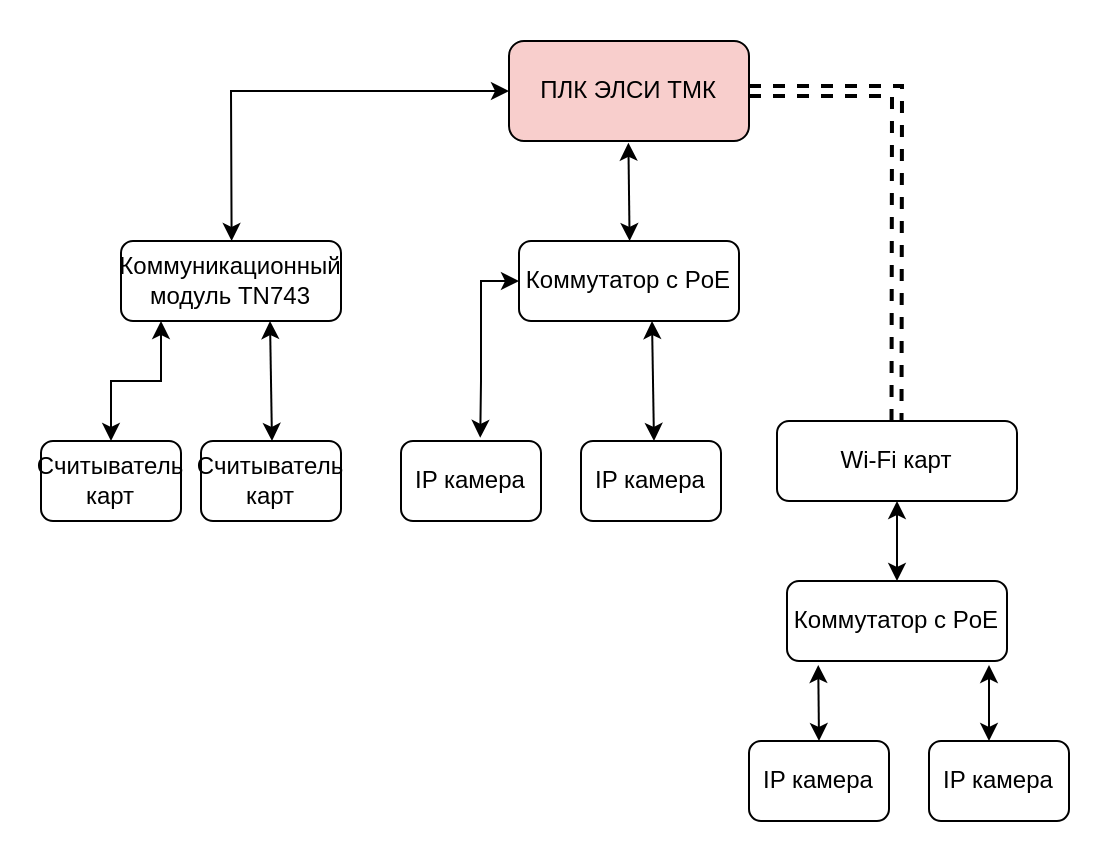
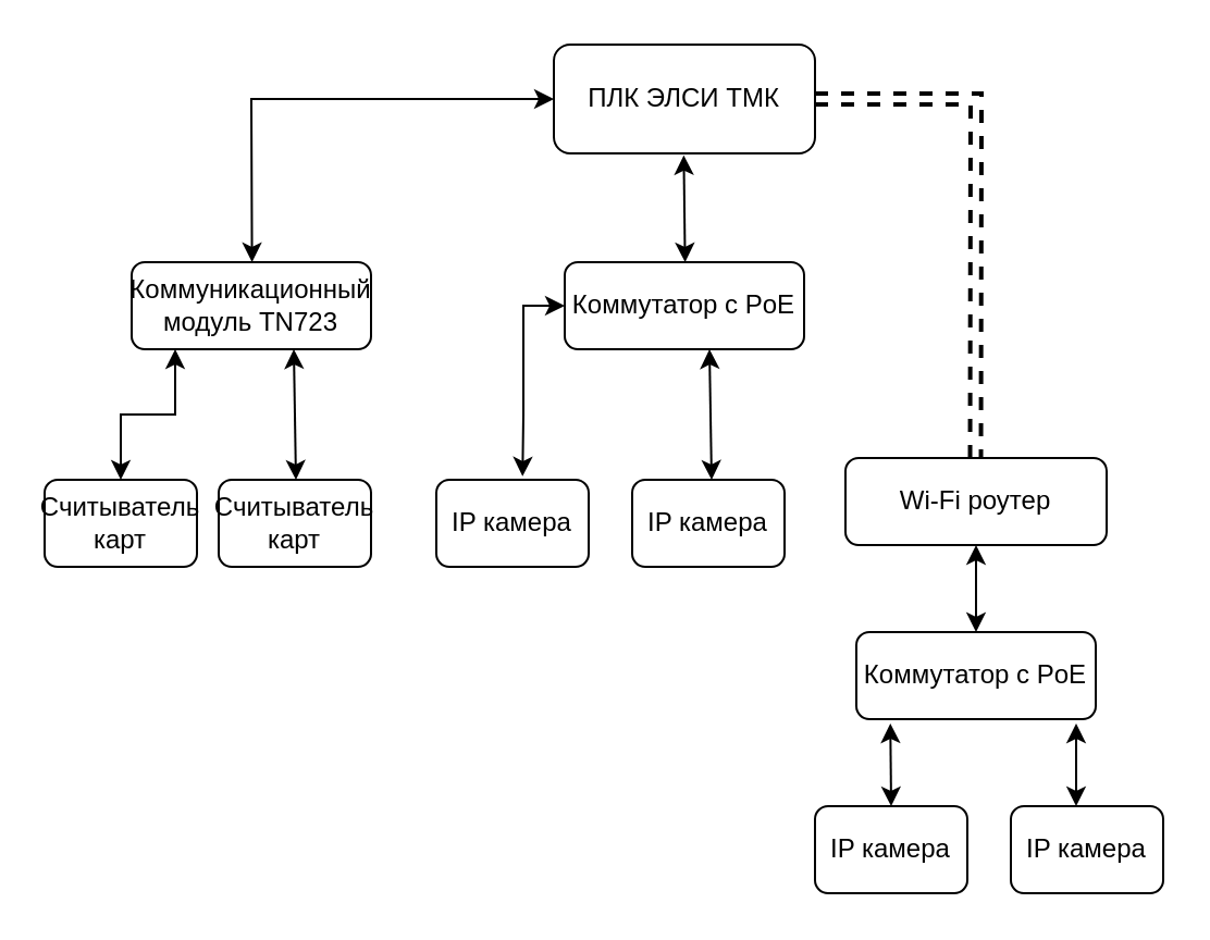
- <mxCell id="2" value="ПЛК ЭЛСИ ТМК" style="rounded=1;whiteSpace=wrap;html=1;fontSize=12;glass=0;strokeWidth=1;shadow=0;fillColor=#f8cecc;" parent="1" vertex="1"><mxGeometry x="254" y="20" width="120" height="50" as="geometry" /></mxCell>
+ <mxCell id="2" value="ПЛК ЭЛСИ ТМК" style="rounded=1;whiteSpace=wrap;html=1;fontSize=12;glass=0;strokeWidth=1;shadow=0;" parent="1" vertex="1"><mxGeometry x="254" y="20" width="120" height="50" as="geometry" /></mxCell>
- <mxCell id="17" value="Коммуникационный модуль TN743" style="rounded=1;whiteSpace=wrap;html=1;fontSize=12;glass=0;strokeWidth=1;shadow=0;" vertex="1" parent="1"><mxGeometry x="60" y="120" width="110" height="40" as="geometry" /></mxCell>
+ <mxCell id="17" value="Коммуникационный модуль TN723" style="rounded=1;whiteSpace=wrap;html=1;fontSize=12;glass=0;strokeWidth=1;shadow=0;" vertex="1" parent="1"><mxGeometry x="60" y="120" width="110" height="40" as="geometry" /></mxCell>
- <mxCell id="4" value="Wi-Fi карт" style="rounded=1;whiteSpace=wrap;html=1;fontSize=12;glass=0;strokeWidth=1;shadow=0;" parent="1" vertex="1"><mxGeometry x="388" y="210" width="120" height="40" as="geometry" /></mxCell>
+ <mxCell id="4" value="Wi-Fi роутер" style="rounded=1;whiteSpace=wrap;html=1;fontSize=12;glass=0;strokeWidth=1;shadow=0;" parent="1" vertex="1"><mxGeometry x="388" y="210" width="120" height="40" as="geometry" /></mxCell>
